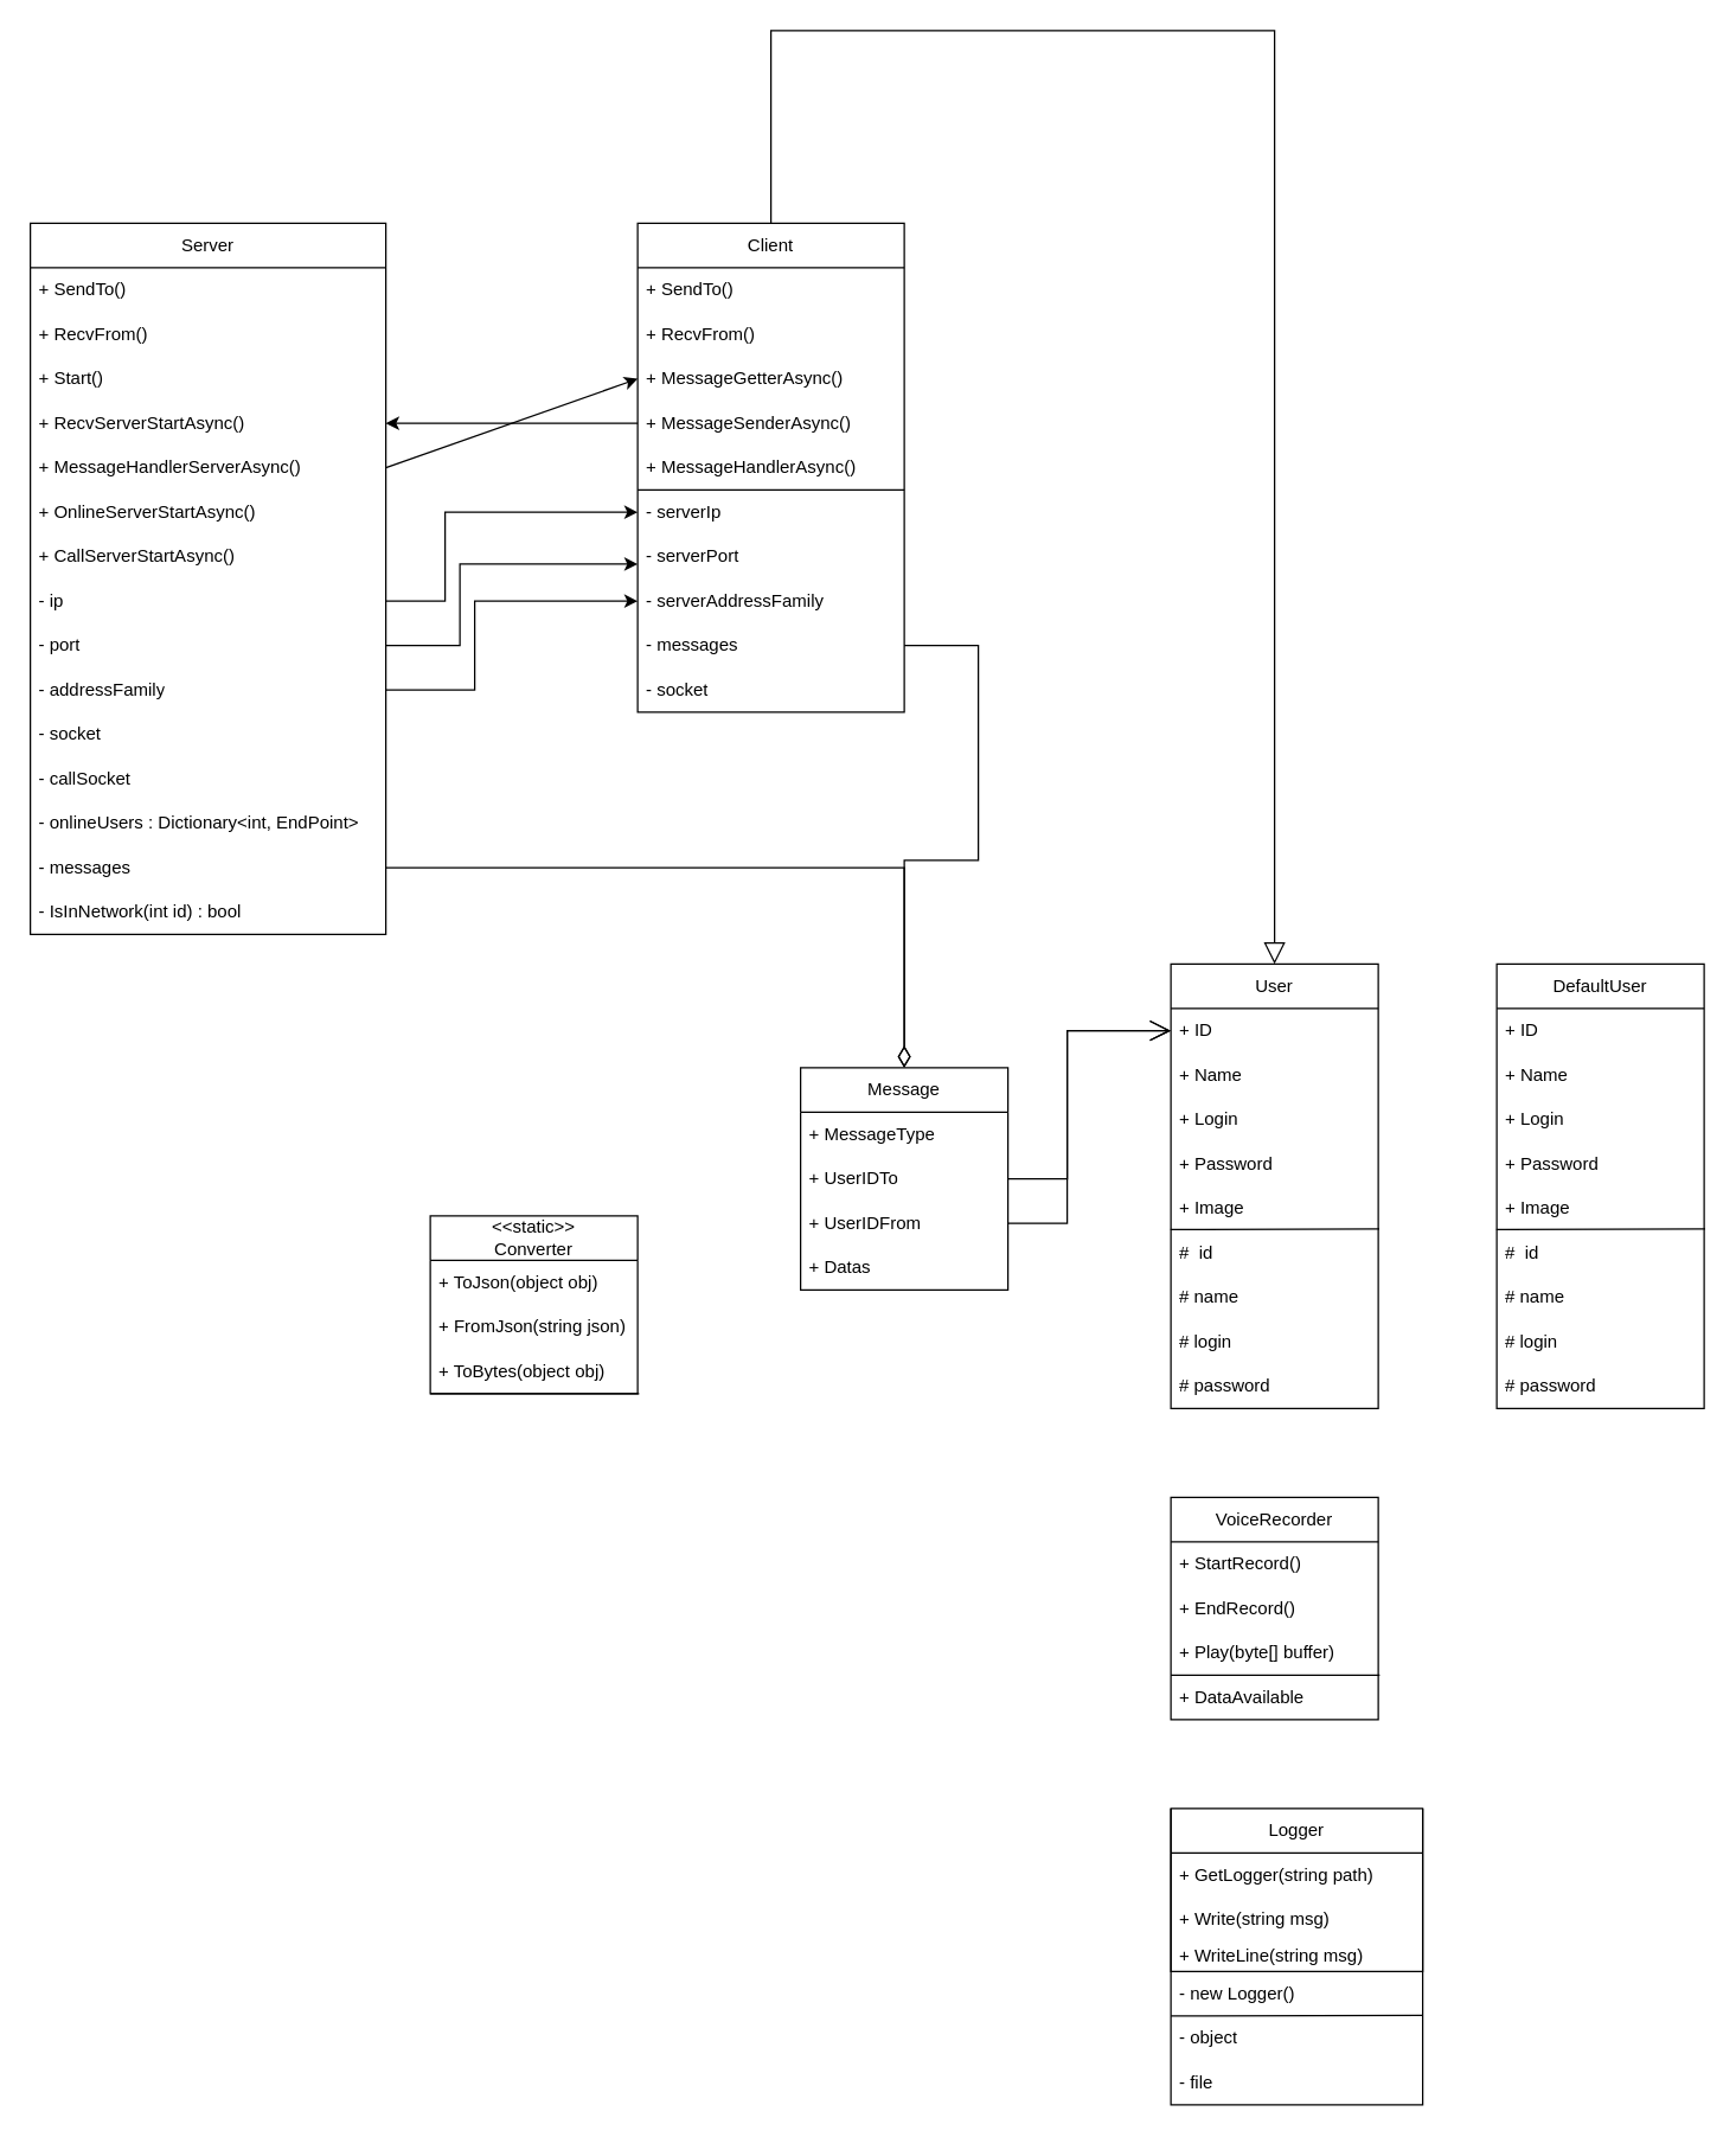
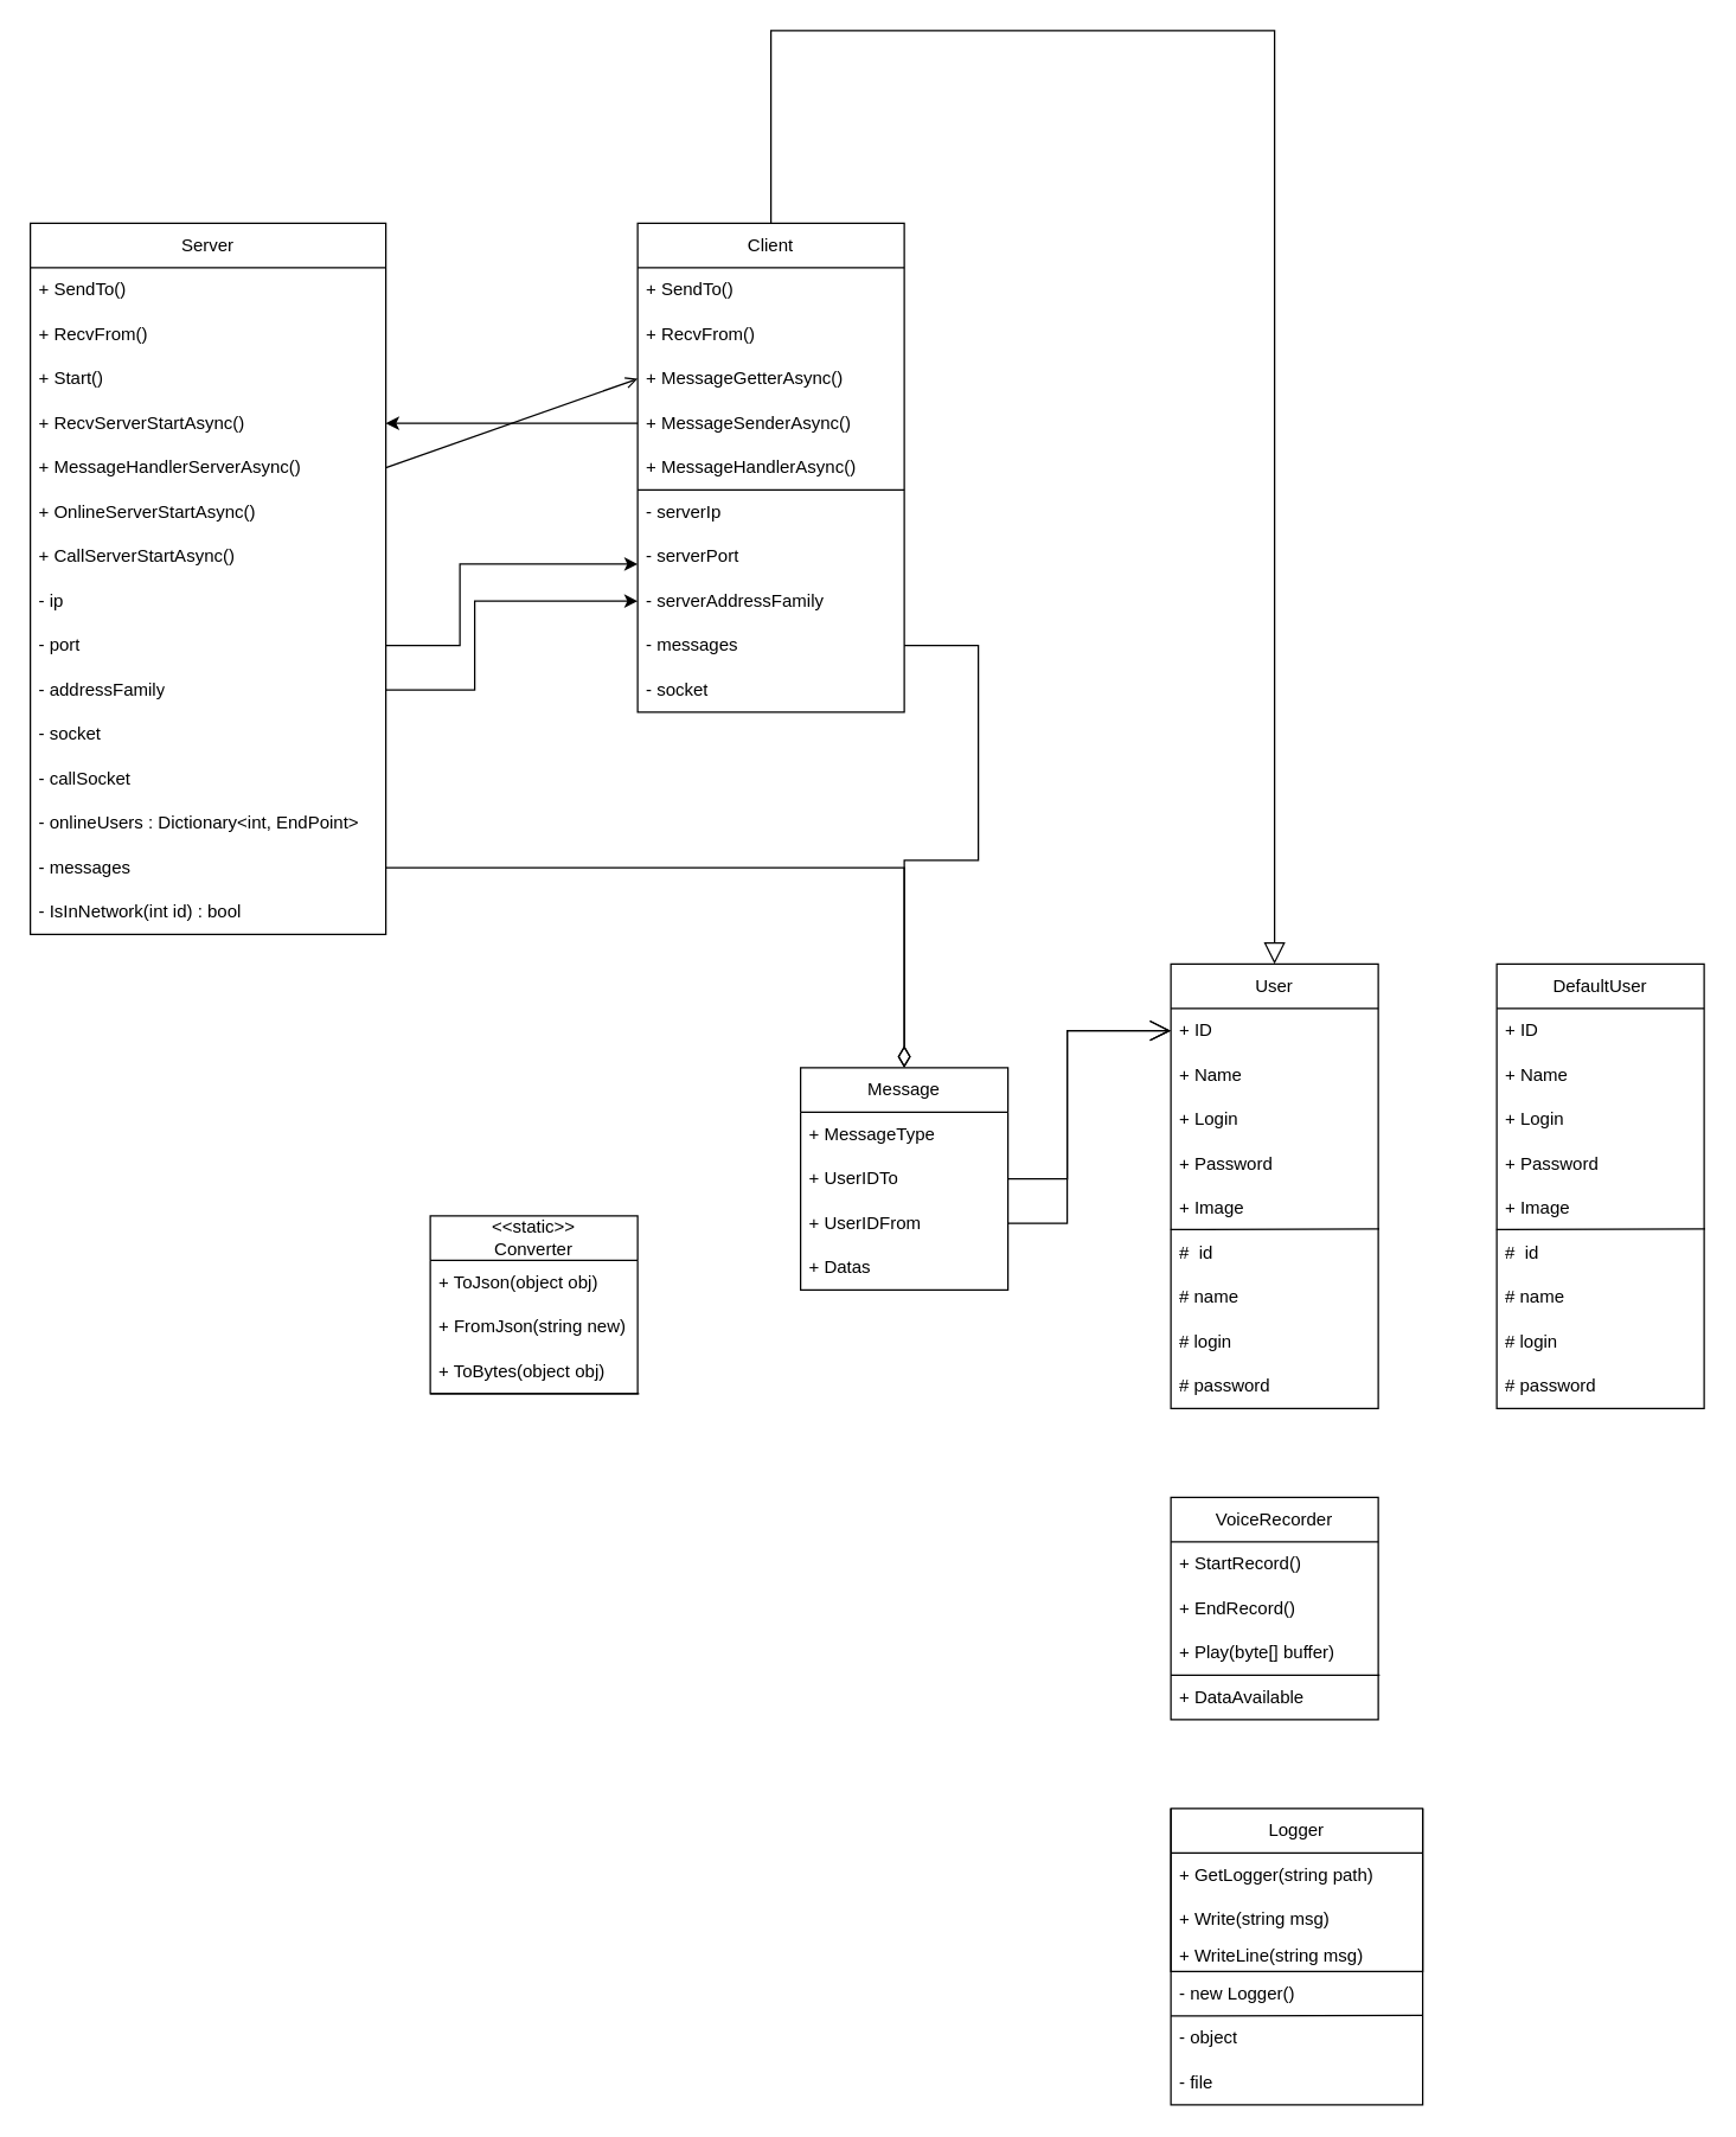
- <mxCell id="77" value="" style="endArrow=classic;html=1;rounded=0;exitX=1;exitY=0.5;exitDx=0;exitDy=0;entryX=0;entryY=0.5;entryDx=0;entryDy=0;" edge="1" parent="1" source="65" target="49"><mxGeometry width="50" height="50" relative="1" as="geometry"><mxPoint x="440" y="295" as="sourcePoint" /><mxPoint x="270" y="295" as="targetPoint" /></mxGeometry></mxCell>
+ <mxCell id="77" value="" style="endArrow=open;html=1;rounded=0;exitX=1;exitY=0.5;exitDx=0;exitDy=0;entryX=0;entryY=0.5;entryDx=0;entryDy=0;" edge="1" parent="1" source="65" target="49"><mxGeometry width="50" height="50" relative="1" as="geometry"><mxPoint x="440" y="295" as="sourcePoint" /><mxPoint x="270" y="295" as="targetPoint" /></mxGeometry></mxCell>
- <mxCell id="79" value="" style="endArrow=classic;html=1;rounded=0;exitX=1;exitY=0.5;exitDx=0;exitDy=0;entryX=0;entryY=0.5;entryDx=0;entryDy=0;" edge="1" parent="1" source="68" target="52"><mxGeometry width="50" height="50" relative="1" as="geometry"><mxPoint x="440" as="sourcePoint" y="500" /><mxPoint x="490" y="450" as="targetPoint" /><Array as="points"><mxPoint x="300" y="405" /><mxPoint x="300" y="345" /></Array></mxGeometry></mxCell>
- <mxCell id="85" value="+ FromJson(string json)" style="text;strokeColor=none;fillColor=none;align=left;verticalAlign=middle;spacingLeft=4;spacingRight=4;overflow=hidden;points=[[0,0.5],[1,0.5]];portConstraint=eastwest;rotatable=0;whiteSpace=wrap;html=1;" vertex="1" parent="82"><mxGeometry y="60" width="140" height="30" as="geometry" /></mxCell>
+ <mxCell id="85" value="+ FromJson(string new)" style="text;strokeColor=none;fillColor=none;align=left;verticalAlign=middle;spacingLeft=4;spacingRight=4;overflow=hidden;points=[[0,0.5],[1,0.5]];portConstraint=eastwest;rotatable=0;whiteSpace=wrap;html=1;" vertex="1" parent="82"><mxGeometry y="60" width="140" height="30" as="geometry" /></mxCell>
